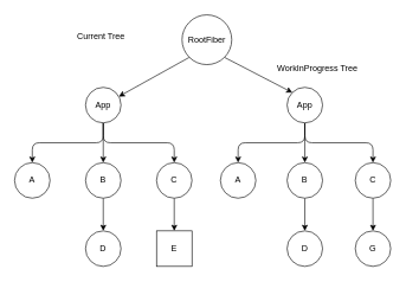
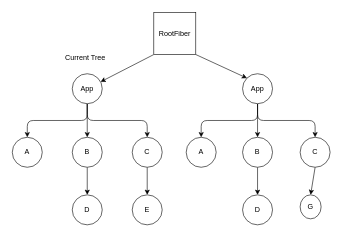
- <mxCell id="27" value="Current Tree" style="text;strokeColor=none;align=center;fillColor=none;html=1;verticalAlign=middle;whiteSpace=wrap;rounded=0;" vertex="1" parent="1"><mxGeometry x="96" y="36" width="92" height="30" as="geometry" /></mxCell>
+ <mxCell id="27" value="Current Tree" style="text;strokeColor=none;align=center;fillColor=none;html=1;verticalAlign=middle;whiteSpace=wrap;rounded=0;" vertex="1" parent="1"><mxGeometry x="96" y="81" width="92" height="30" as="geometry" /></mxCell>
- <mxCell id="4" value="RootFiber" style="ellipse;whiteSpace=wrap;html=1;aspect=fixed;" vertex="1" parent="1"><mxGeometry x="256" y="20" width="70" height="70" as="geometry" /></mxCell>
+ <mxCell id="4" value="RootFiber" style="whiteSpace=wrap;html=1;aspect=fixed;rounded=0;" vertex="1" parent="1"><mxGeometry x="256" y="20" width="70" height="70" as="geometry" /></mxCell>
- <mxCell id="28" value="WorkInProgress Tree" style="text;strokeColor=none;align=center;fillColor=none;html=1;verticalAlign=middle;whiteSpace=wrap;rounded=0;" vertex="1" parent="1"><mxGeometry x="383" y="81" width="128" height="30" as="geometry" /></mxCell>
- <mxCell id="25" value="E" style="whiteSpace=wrap;html=1;aspect=fixed;rounded=0;" vertex="1" parent="1"><mxGeometry x="220" y="324" width="50" height="50" as="geometry" /></mxCell>
+ <mxCell id="25" value="E" style="ellipse;whiteSpace=wrap;html=1;aspect=fixed;" vertex="1" parent="1"><mxGeometry x="220" y="324" width="50" height="50" as="geometry" /></mxCell>
- <mxCell id="26" value="G" style="ellipse;whiteSpace=wrap;html=1;aspect=fixed;" vertex="1" parent="1"><mxGeometry x="500" y="324" width="50" height="50" as="geometry" /></mxCell>
+ <mxCell id="26" value="G" style="ellipse;whiteSpace=wrap;html=1;aspect=fixed;" vertex="1" parent="1"><mxGeometry x="500" y="324" width="35" height="40" as="geometry" /></mxCell>
